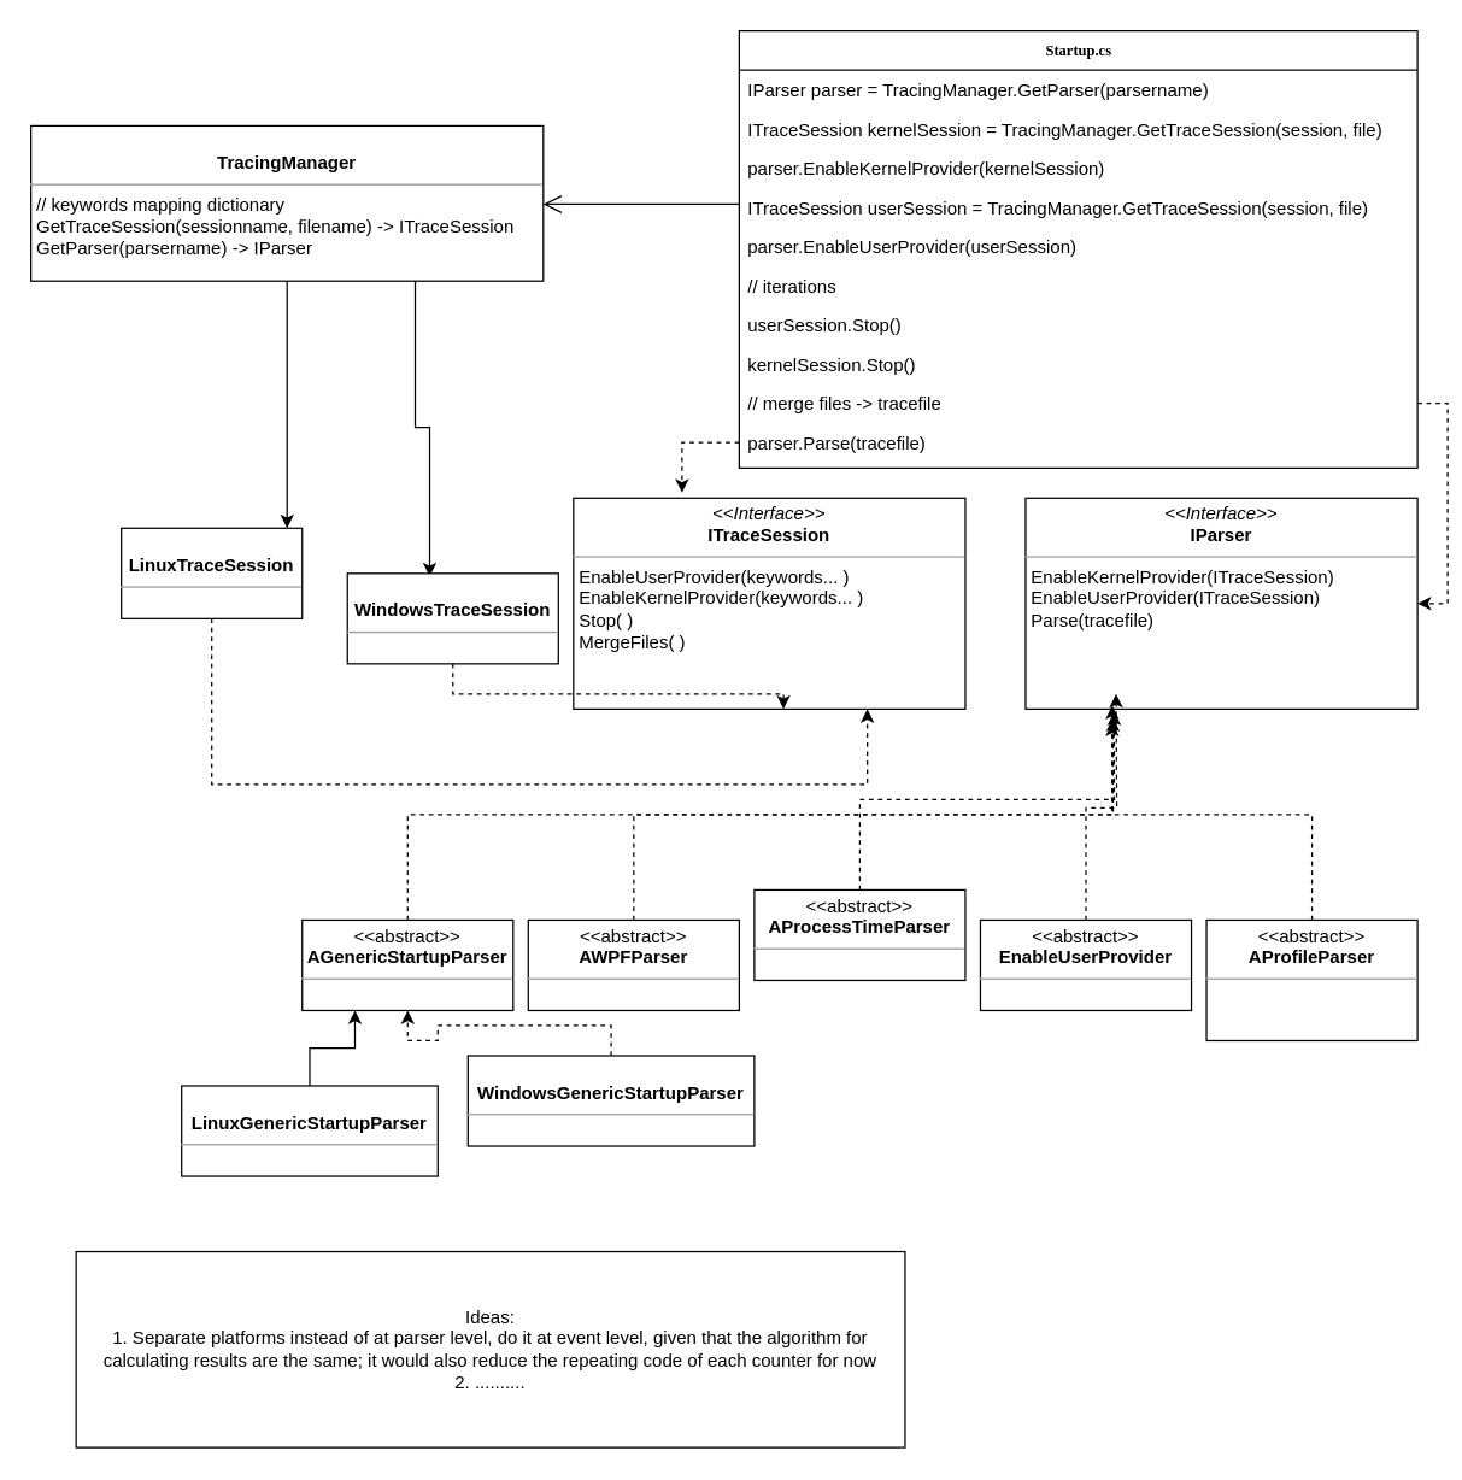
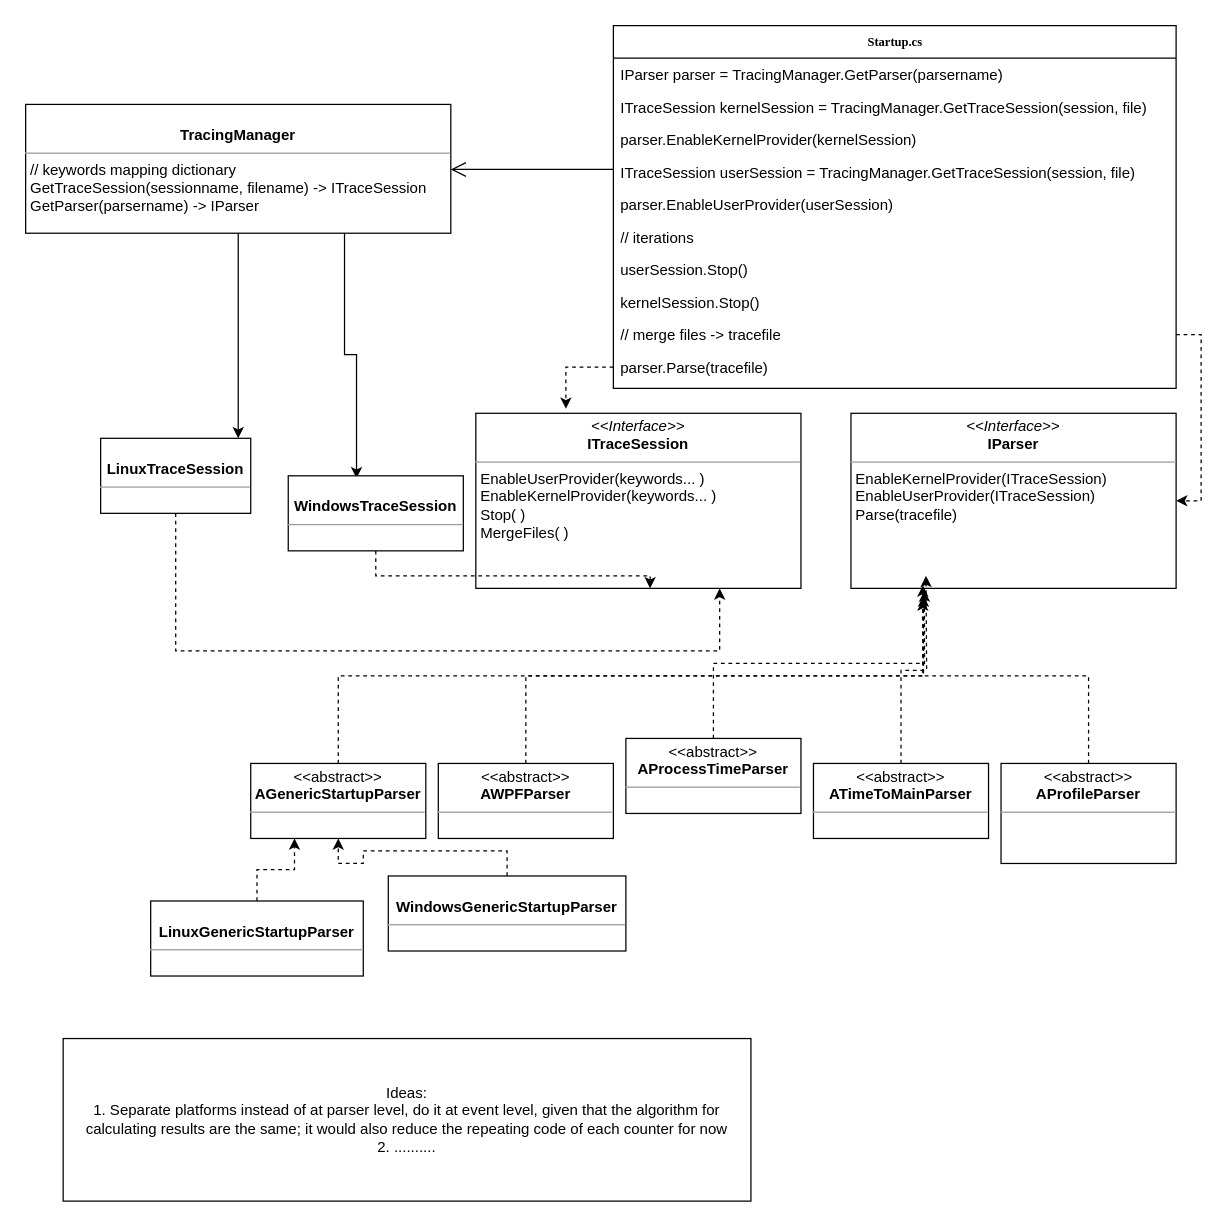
- <mxCell id="26" value="&lt;p style=&quot;margin: 0px ; margin-top: 4px ; text-align: center&quot;&gt;&amp;lt;&amp;lt;abstract&amp;gt;&amp;gt;&lt;br&gt;&lt;b&gt;EnableUserProvider&lt;/b&gt;&lt;/p&gt;&lt;hr size=&quot;1&quot;&gt;&lt;p style=&quot;margin: 0px ; margin-left: 4px&quot;&gt;&lt;br&gt;&lt;/p&gt;&lt;p style=&quot;margin: 0px ; margin-left: 4px&quot;&gt;&lt;br&gt;&lt;/p&gt;" style="verticalAlign=top;align=left;overflow=fill;fontSize=12;fontFamily=Helvetica;html=1;rounded=0;shadow=0;comic=0;labelBackgroundColor=none;strokeWidth=1" parent="1" vertex="1"><mxGeometry x="650" y="610" width="140" height="60" as="geometry" /></mxCell>
+ <mxCell id="26" value="&lt;p style=&quot;margin: 0px ; margin-top: 4px ; text-align: center&quot;&gt;&amp;lt;&amp;lt;abstract&amp;gt;&amp;gt;&lt;br&gt;&lt;b&gt;ATimeToMainParser&lt;/b&gt;&lt;/p&gt;&lt;hr size=&quot;1&quot;&gt;&lt;p style=&quot;margin: 0px ; margin-left: 4px&quot;&gt;&lt;br&gt;&lt;/p&gt;&lt;p style=&quot;margin: 0px ; margin-left: 4px&quot;&gt;&lt;br&gt;&lt;/p&gt;" style="verticalAlign=top;align=left;overflow=fill;fontSize=12;fontFamily=Helvetica;html=1;rounded=0;shadow=0;comic=0;labelBackgroundColor=none;strokeWidth=1" parent="1" vertex="1"><mxGeometry x="650" y="610" width="140" height="60" as="geometry" /></mxCell>
- <mxCell id="33" style="edgeStyle=orthogonalEdgeStyle;rounded=0;orthogonalLoop=1;jettySize=auto;html=1;exitX=0.5;exitY=0;exitDx=0;exitDy=0;entryX=0.25;entryY=1;entryDx=0;entryDy=0;dashed=0;" parent="1" source="34" target="32" edge="1"><mxGeometry relative="1" as="geometry" /></mxCell>
+ <mxCell id="33" style="edgeStyle=orthogonalEdgeStyle;rounded=0;orthogonalLoop=1;jettySize=auto;html=1;exitX=0.5;exitY=0;exitDx=0;exitDy=0;entryX=0.25;entryY=1;entryDx=0;entryDy=0;dashed=1;" parent="1" source="34" target="32" edge="1"><mxGeometry relative="1" as="geometry" /></mxCell>
